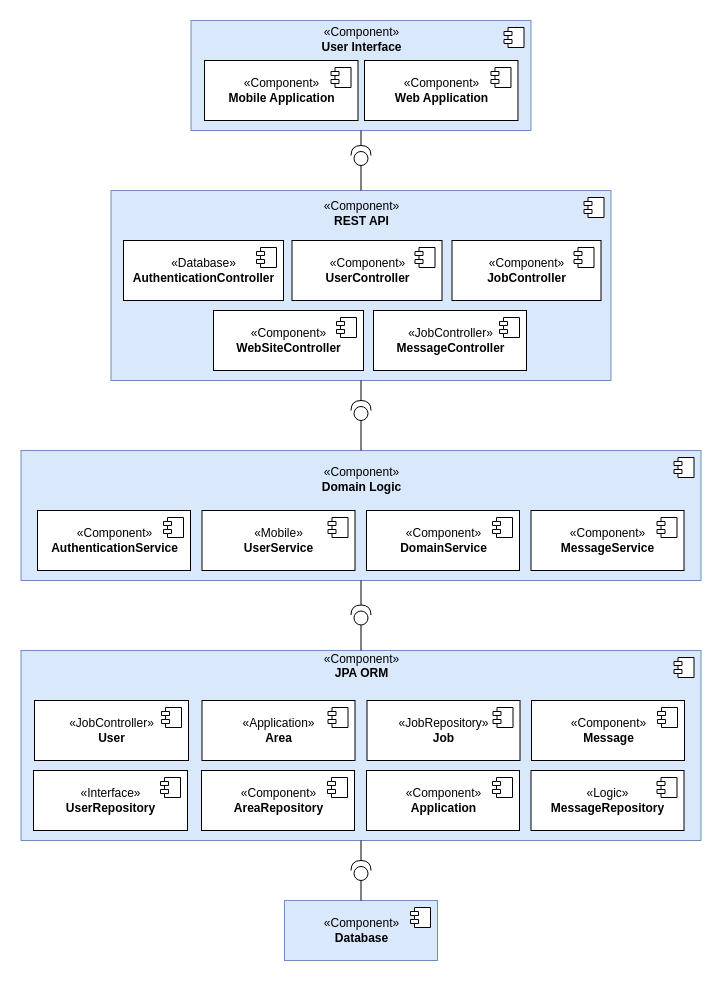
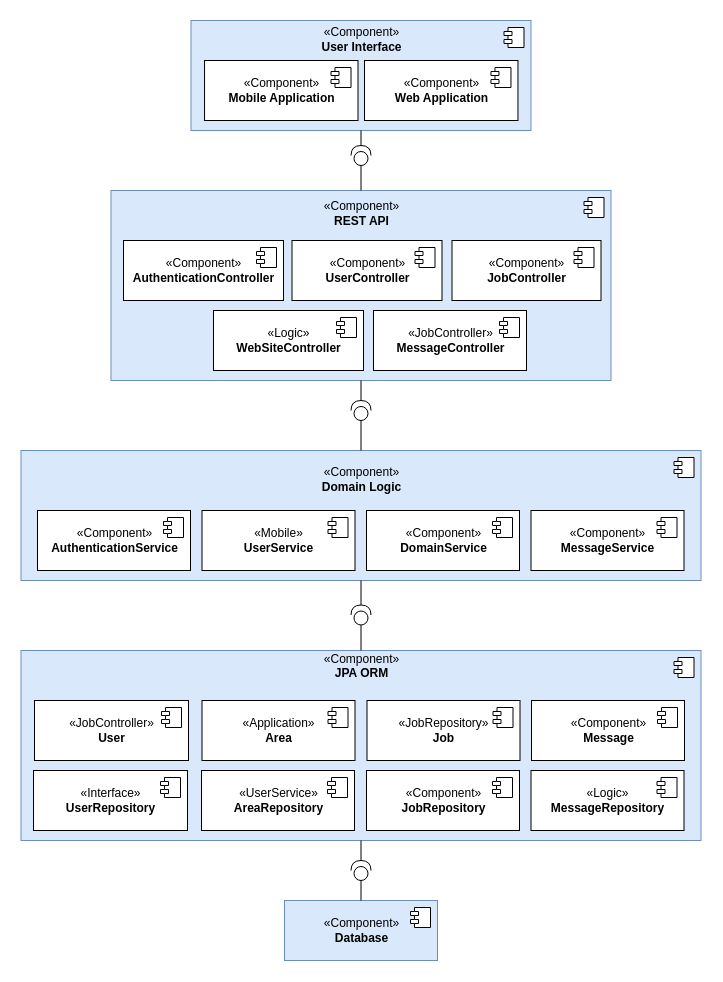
- <mxCell id="32" value="«Database»&lt;br&gt;&lt;b&gt;AuthenticationController&lt;/b&gt;&lt;br&gt;" style="html=1;" parent="1" vertex="1"><mxGeometry x="123" y="240" width="160" height="60" as="geometry" /></mxCell>
+ <mxCell id="32" value="«Component»&lt;br&gt;&lt;b&gt;AuthenticationController&lt;/b&gt;&lt;br&gt;" style="html=1;" parent="1" vertex="1"><mxGeometry x="123" y="240" width="160" height="60" as="geometry" /></mxCell>
- <mxCell id="30" value="«Component»&lt;br&gt;&lt;b&gt;WebSiteController&lt;/b&gt;&lt;br&gt;" style="html=1;" parent="1" vertex="1"><mxGeometry x="213" y="310" width="150" height="60" as="geometry" /></mxCell>
+ <mxCell id="30" value="«Logic»&lt;br&gt;&lt;b&gt;WebSiteController&lt;/b&gt;&lt;br&gt;" style="html=1;" parent="1" vertex="1"><mxGeometry x="213" y="310" width="150" height="60" as="geometry" /></mxCell>
- <mxCell id="14" value="«Component»&lt;br&gt;&lt;b&gt;AreaRepository&lt;/b&gt;&lt;br&gt;" style="html=1;" parent="8" vertex="1"><mxGeometry x="180.5" y="120" width="153" height="60" as="geometry" /></mxCell>
+ <mxCell id="14" value="«UserService»&lt;br&gt;&lt;b&gt;AreaRepository&lt;/b&gt;&lt;br&gt;" style="html=1;" parent="8" vertex="1"><mxGeometry x="180.5" y="120" width="153" height="60" as="geometry" /></mxCell>
- <mxCell id="12" value="«Component»&lt;br&gt;&lt;b&gt;Application&lt;/b&gt;&lt;br&gt;" style="html=1;" parent="8" vertex="1"><mxGeometry x="345.5" y="120" width="153" height="60" as="geometry" /></mxCell>
+ <mxCell id="12" value="«Component»&lt;br&gt;&lt;b&gt;JobRepository&lt;/b&gt;&lt;br&gt;" style="html=1;" parent="8" vertex="1"><mxGeometry x="345.5" y="120" width="153" height="60" as="geometry" /></mxCell>
